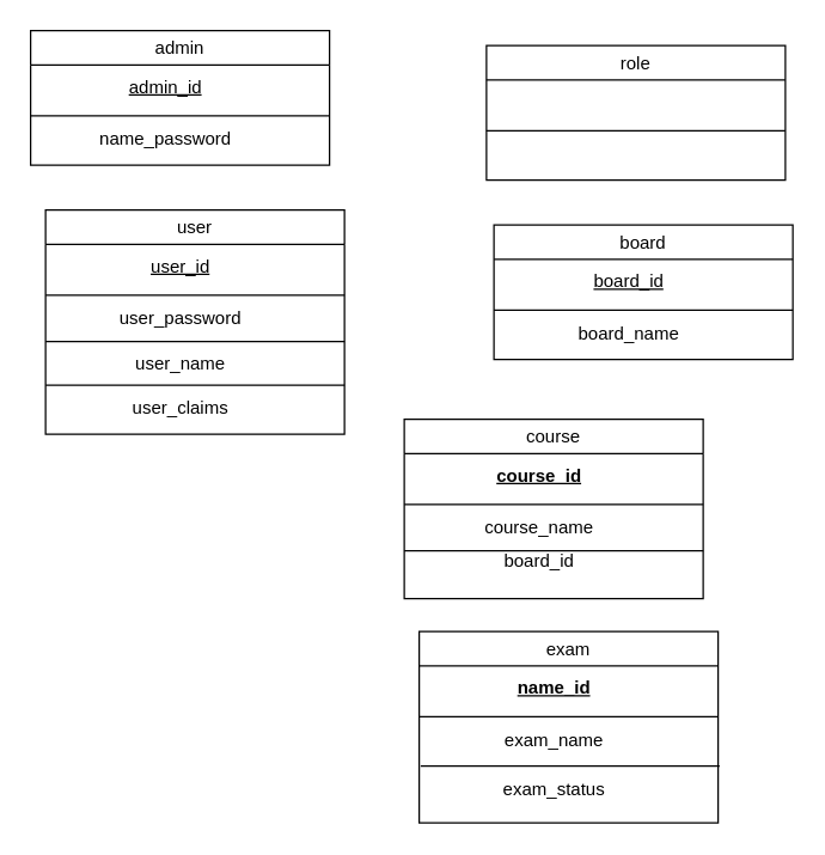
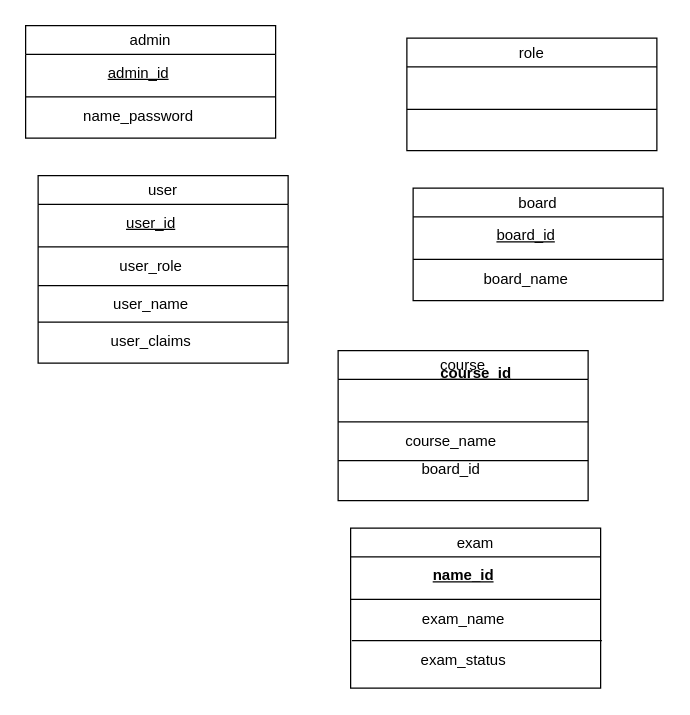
- <mxCell id="4" value="user_password" style="text;html=1;align=center;verticalAlign=middle;resizable=0;points=[];autosize=1;strokeColor=none;fillColor=none;fontStyle=0" vertex="1" parent="2"><mxGeometry x="40" y="58" width="100" height="30" as="geometry" /></mxCell>
+ <mxCell id="4" value="user_role" style="text;html=1;align=center;verticalAlign=middle;resizable=0;points=[];autosize=1;strokeColor=none;fillColor=none;fontStyle=0" vertex="1" parent="2"><mxGeometry x="40" y="58" width="100" height="30" as="geometry" /></mxCell>
- <mxCell id="13" value="&lt;b&gt;&lt;u&gt;course_id&lt;/u&gt;&lt;/b&gt;" style="text;html=1;align=center;verticalAlign=middle;resizable=0;points=[];autosize=1;strokeColor=none;fillColor=none;fontStyle=0" vertex="1" parent="12"><mxGeometry x="50" y="23" width="80" height="30" as="geometry" /></mxCell>
+ <mxCell id="13" value="&lt;b&gt;&lt;u&gt;course_id&lt;/u&gt;&lt;/b&gt;" style="text;html=1;align=center;verticalAlign=middle;resizable=0;points=[];autosize=1;strokeColor=none;fillColor=none;fontStyle=0" vertex="1" parent="12"><mxGeometry x="70" y="3" width="80" height="30" as="geometry" /></mxCell>
